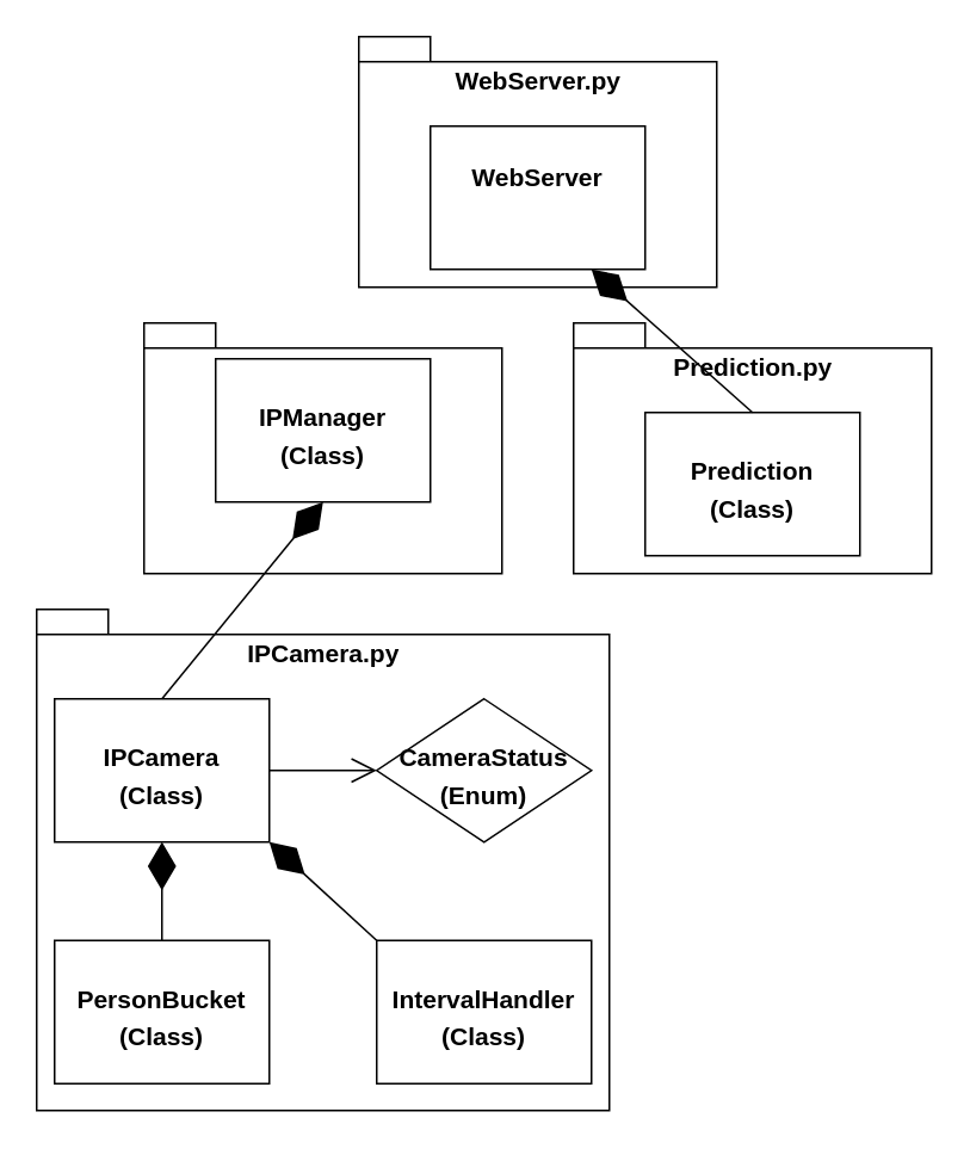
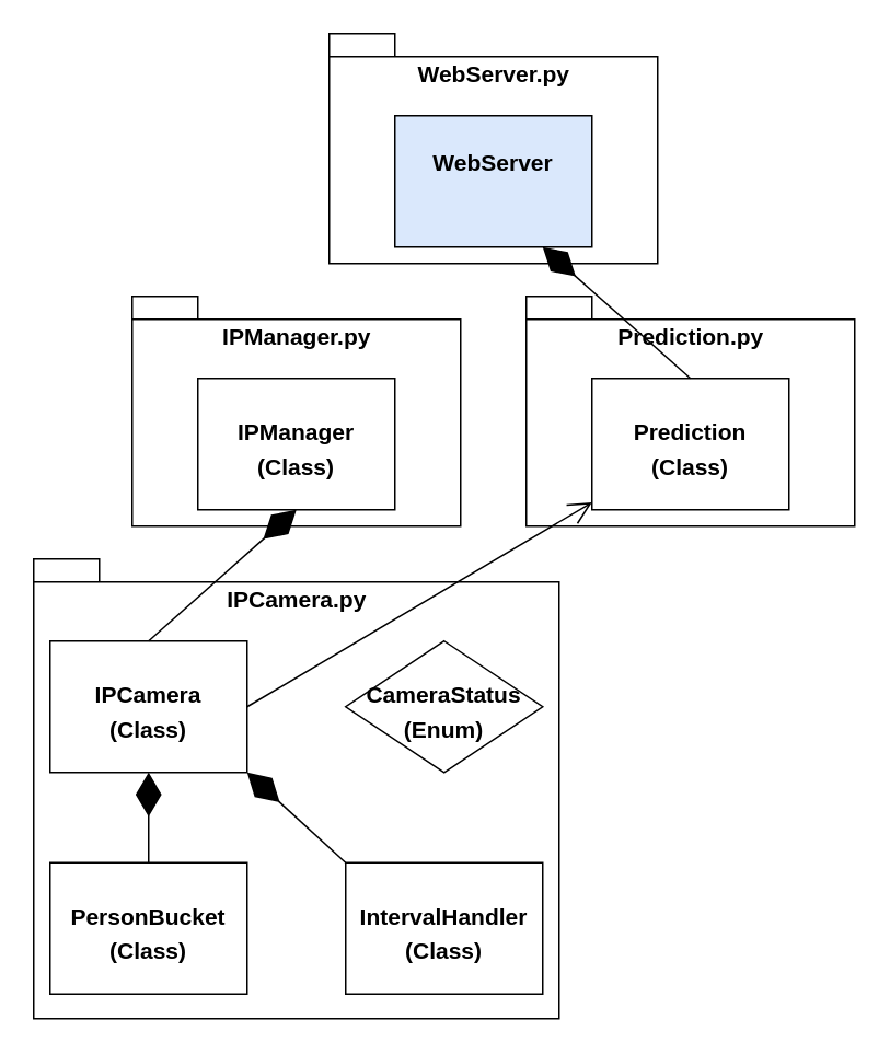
- <mxCell id="5" value="&lt;p style=&quot;margin: 4px 0px 0px; font-size: 14px;&quot;&gt;&lt;br style=&quot;font-size: 14px;&quot;&gt;WebServer&lt;/p&gt;" style="verticalAlign=top;align=center;overflow=fill;fontSize=14;fontFamily=Helvetica;html=1;fontStyle=1" vertex="1" parent="1"><mxGeometry x="240" y="70" width="120" height="80" as="geometry" /></mxCell>
+ <mxCell id="5" value="&lt;p style=&quot;margin: 4px 0px 0px; font-size: 14px;&quot;&gt;&lt;br style=&quot;font-size: 14px;&quot;&gt;WebServer&lt;/p&gt;" style="verticalAlign=top;align=center;overflow=fill;fontSize=14;fontFamily=Helvetica;html=1;fontStyle=1;fillColor=#dae8fc;" vertex="1" parent="1"><mxGeometry x="240" y="70" width="120" height="80" as="geometry" /></mxCell>
- <mxCell id="8" value="&lt;p style=&quot;margin: 4px 0px 0px ; font-size: 14px&quot;&gt;&lt;span&gt;&lt;br&gt;&lt;/span&gt;&lt;/p&gt;&lt;p style=&quot;margin: 4px 0px 0px ; font-size: 14px&quot;&gt;&lt;span&gt;IPManager&lt;/span&gt;&lt;br&gt;&lt;/p&gt;&lt;p style=&quot;margin: 4px 0px 0px ; font-size: 14px&quot;&gt;(Class)&lt;/p&gt;" style="verticalAlign=top;align=center;overflow=fill;fontSize=14;fontFamily=Helvetica;html=1;strokeWidth=1;fontStyle=1" vertex="1" parent="1"><mxGeometry x="120" y="200" width="120" height="80" as="geometry" /></mxCell>
+ <mxCell id="8" value="&lt;p style=&quot;margin: 4px 0px 0px ; font-size: 14px&quot;&gt;&lt;span&gt;&lt;br&gt;&lt;/span&gt;&lt;/p&gt;&lt;p style=&quot;margin: 4px 0px 0px ; font-size: 14px&quot;&gt;&lt;span&gt;IPManager&lt;/span&gt;&lt;br&gt;&lt;/p&gt;&lt;p style=&quot;margin: 4px 0px 0px ; font-size: 14px&quot;&gt;(Class)&lt;/p&gt;" style="verticalAlign=top;align=center;overflow=fill;fontSize=14;fontFamily=Helvetica;html=1;strokeWidth=1;fontStyle=1" vertex="1" parent="1"><mxGeometry x="120" y="230" width="120" height="80" as="geometry" /></mxCell>
- <mxCell id="15" value="" style="endArrow=open;endFill=1;endSize=12;html=1;fontSize=14;exitX=1;exitY=0.5;exitDx=0;exitDy=0;entryX=0;entryY=0.5;entryDx=0;entryDy=0;" edge="1" parent="1" source="10" target="11"><mxGeometry width="160" relative="1" as="geometry"><mxPoint x="160" y="429.5" as="sourcePoint" /><mxPoint x="320" y="429.5" as="targetPoint" /></mxGeometry></mxCell>
+ <mxCell id="15" value="" style="endArrow=open;endFill=1;endSize=12;html=1;fontSize=14;exitX=1;exitY=0.5;exitDx=0;exitDy=0;" edge="1" parent="1" source="10" target="6"><mxGeometry width="160" relative="1" as="geometry"><mxPoint x="160" y="429.5" as="sourcePoint" /><mxPoint x="320" y="429.5" as="targetPoint" /></mxGeometry></mxCell>
